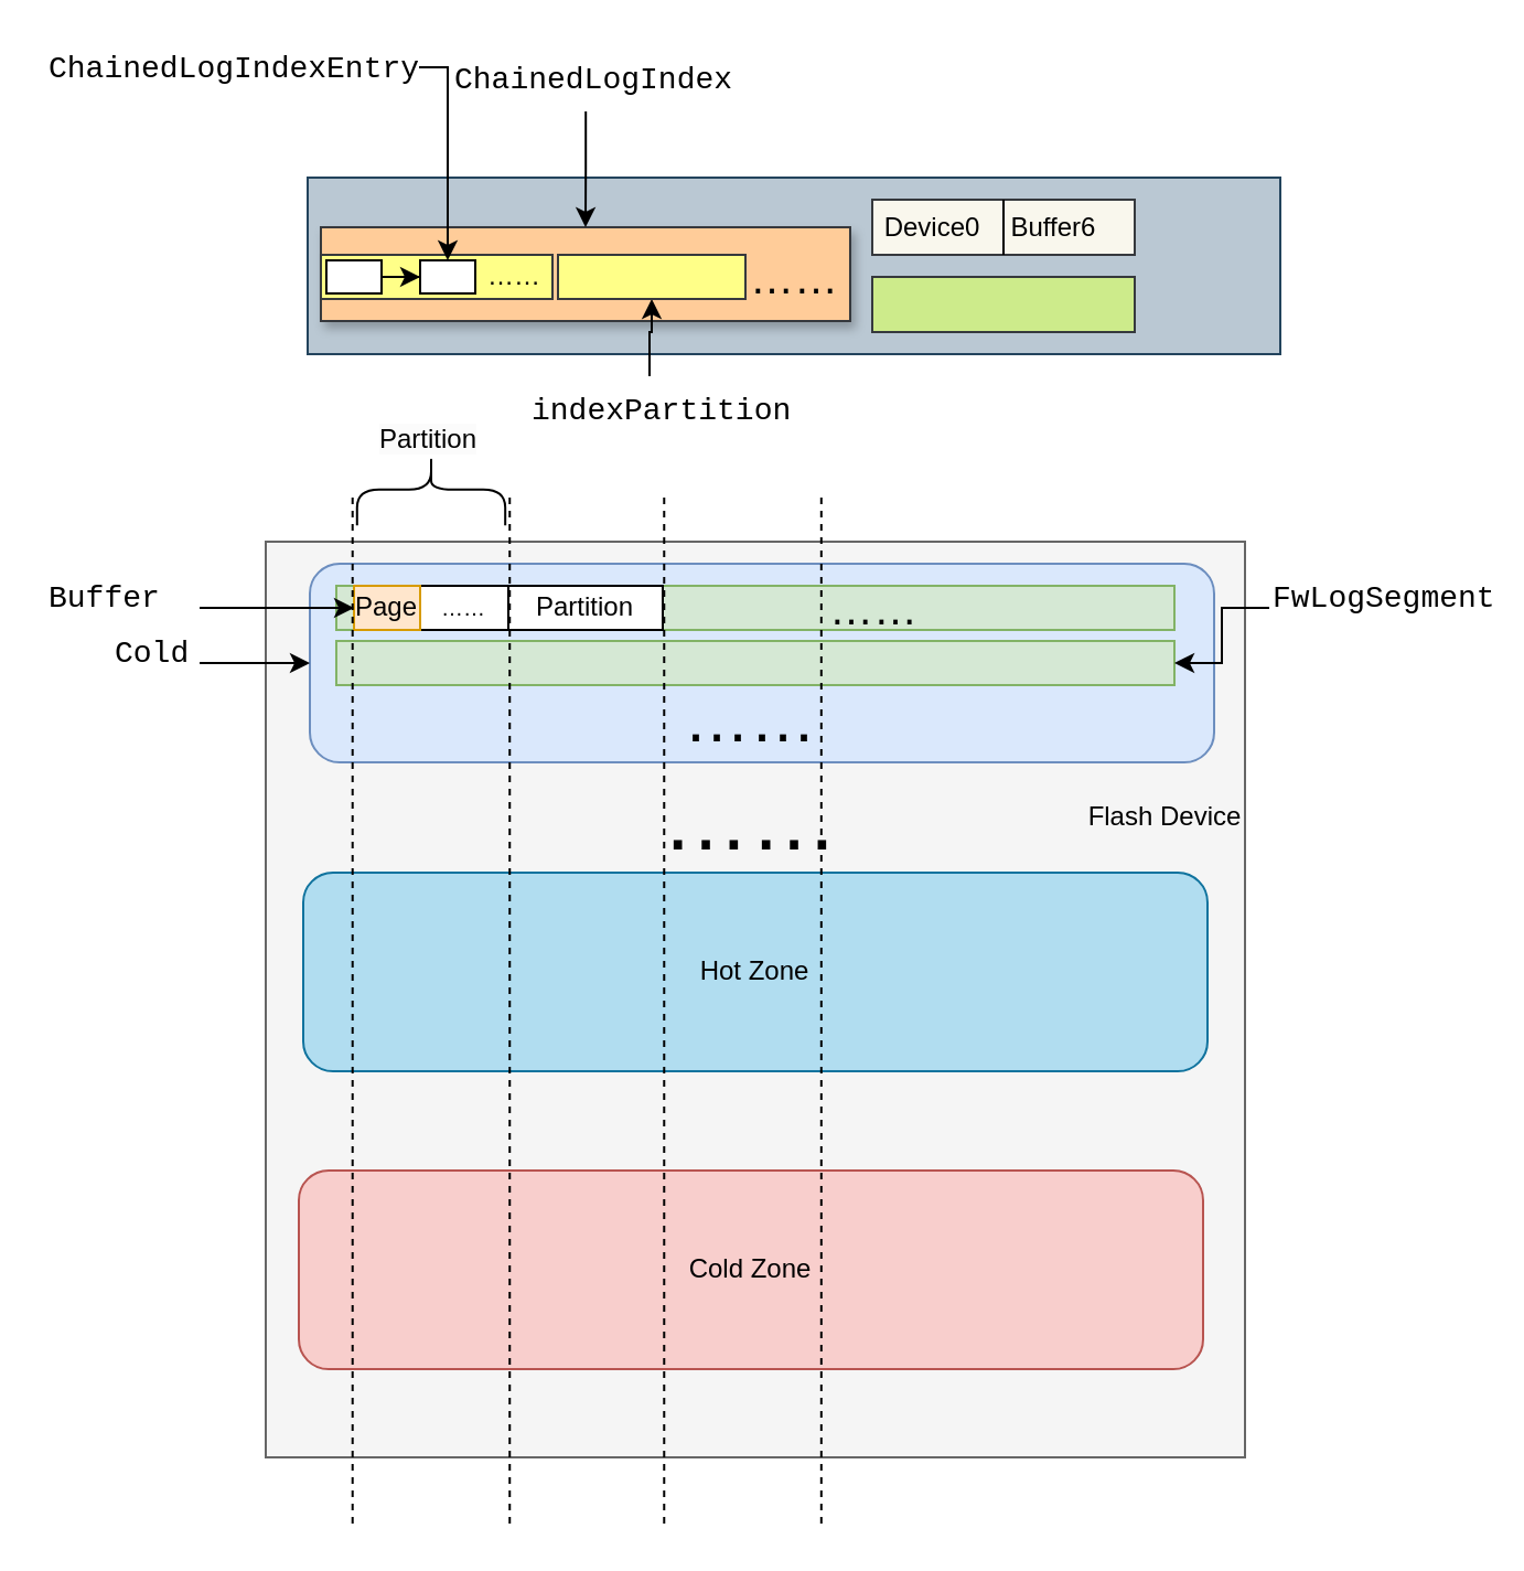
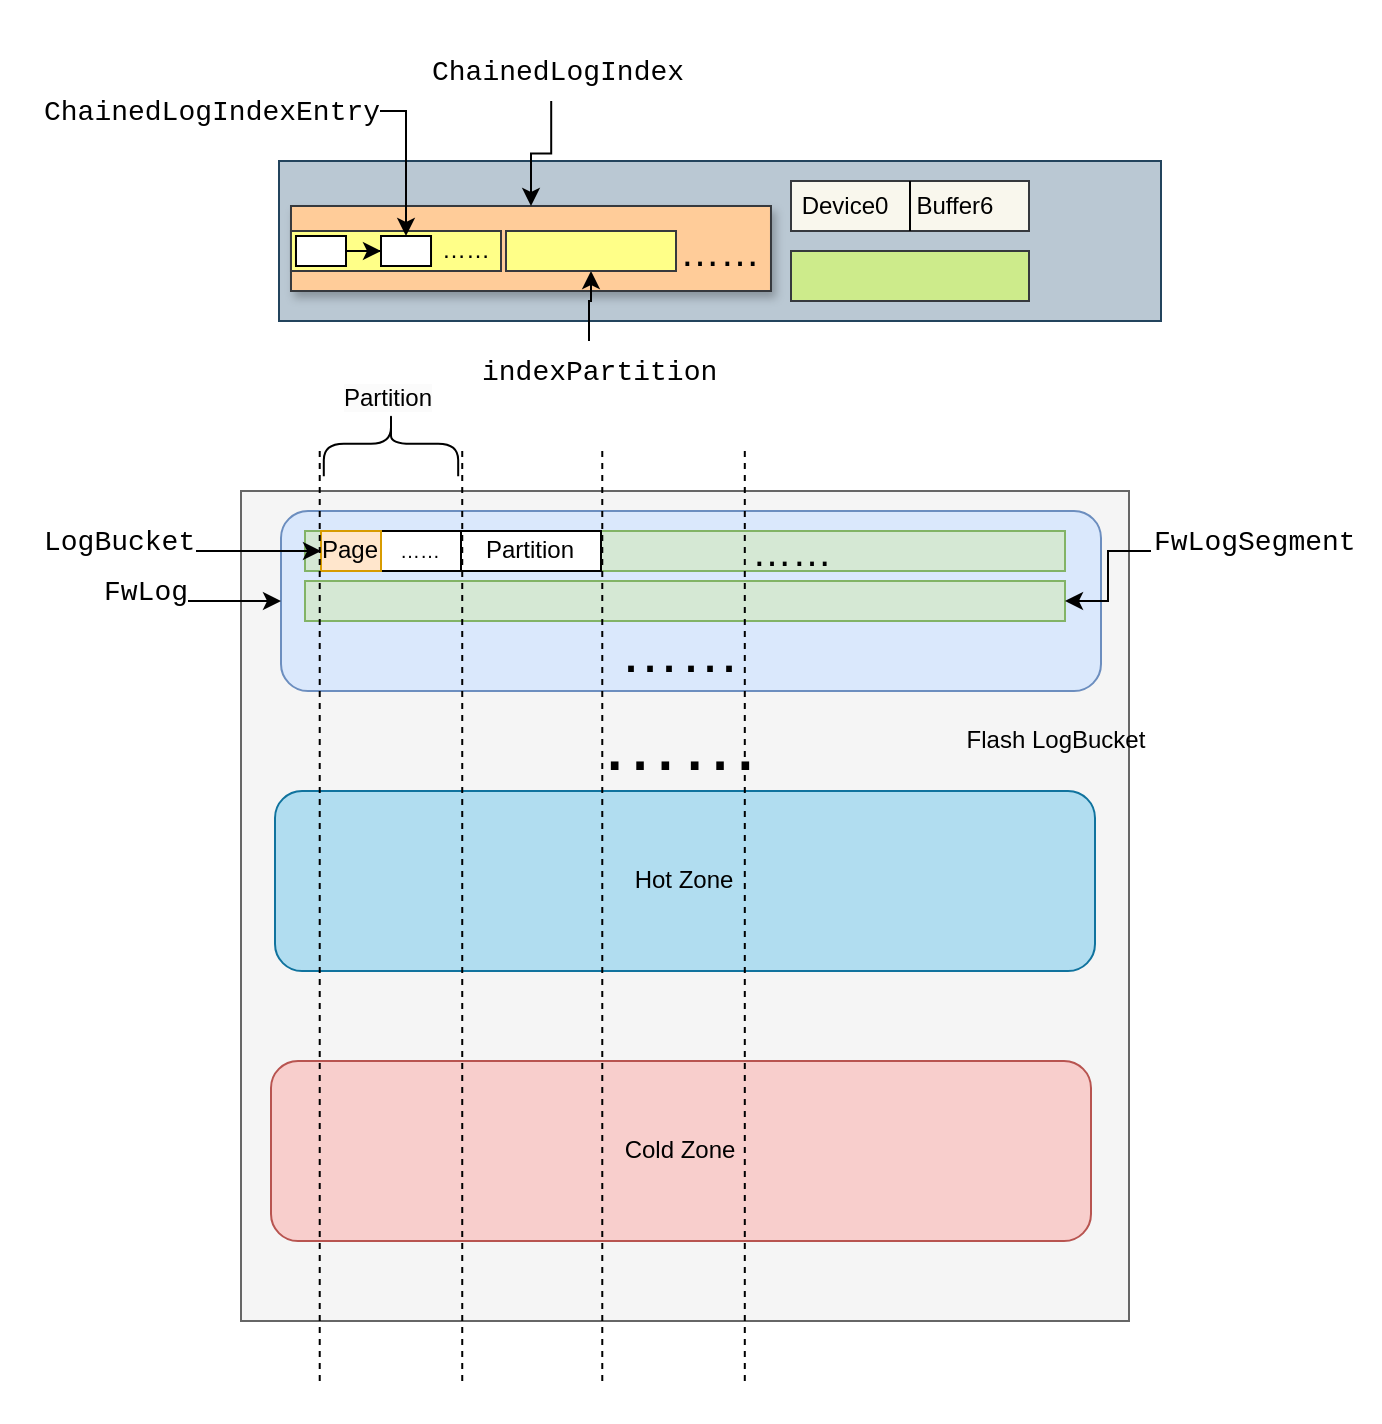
- <mxCell id="33" value="&lt;div style=&quot;font-family: Consolas, &amp;quot;Courier New&amp;quot;, monospace; font-weight: normal; font-size: 14px; line-height: 19px; white-space: pre;&quot;&gt;&lt;div style=&quot;&quot;&gt;&lt;span style=&quot;background-color: rgb(255, 255, 255);&quot;&gt;&lt;font style=&quot;color: rgb(0, 0, 0);&quot;&gt;ChainedLogIndexEntry&lt;/font&gt;&lt;/span&gt;&lt;/div&gt;&lt;/div&gt;" style="text;whiteSpace=wrap;html=1;" parent="1" vertex="1"><mxGeometry x="20" y="15" width="160" height="30" as="geometry" /></mxCell>
+ <mxCell id="33" value="&lt;div style=&quot;font-family: Consolas, &amp;quot;Courier New&amp;quot;, monospace; font-weight: normal; font-size: 14px; line-height: 19px; white-space: pre;&quot;&gt;&lt;div style=&quot;&quot;&gt;&lt;span style=&quot;background-color: rgb(255, 255, 255);&quot;&gt;&lt;font style=&quot;color: rgb(0, 0, 0);&quot;&gt;ChainedLogIndexEntry&lt;/font&gt;&lt;/span&gt;&lt;/div&gt;&lt;/div&gt;" style="text;whiteSpace=wrap;html=1;" parent="1" vertex="1"><mxGeometry x="20" y="40" width="160" height="30" as="geometry" /></mxCell>
- <mxCell id="23" value="&lt;div style=&quot;font-family: Consolas, &amp;quot;Courier New&amp;quot;, monospace; font-weight: normal; font-size: 14px; line-height: 19px; white-space: pre;&quot;&gt;&lt;div style=&quot;&quot;&gt;&lt;span style=&quot;background-color: rgb(255, 255, 255);&quot;&gt;&lt;font style=&quot;color: rgb(0, 0, 0);&quot;&gt;ChainedLogIndex&lt;/font&gt;&lt;/span&gt;&lt;/div&gt;&lt;/div&gt;" style="text;whiteSpace=wrap;html=1;" parent="1" vertex="1"><mxGeometry x="204.37" y="20" width="121.25" height="30" as="geometry" /></mxCell>
+ <mxCell id="23" value="&lt;div style=&quot;font-family: Consolas, &amp;quot;Courier New&amp;quot;, monospace; font-weight: normal; font-size: 14px; line-height: 19px; white-space: pre;&quot;&gt;&lt;div style=&quot;&quot;&gt;&lt;span style=&quot;background-color: rgb(255, 255, 255);&quot;&gt;&lt;font style=&quot;color: rgb(0, 0, 0);&quot;&gt;ChainedLogIndex&lt;/font&gt;&lt;/span&gt;&lt;/div&gt;&lt;/div&gt;" style="text;whiteSpace=wrap;html=1;" parent="1" vertex="1"><mxGeometry x="214.37" y="20" width="121.25" height="30" as="geometry" /></mxCell>
- <mxCell id="45" value="&lt;div style=&quot;font-family: Consolas, &amp;quot;Courier New&amp;quot;, monospace; font-weight: normal; font-size: 14px; line-height: 19px; white-space: pre;&quot;&gt;&lt;div style=&quot;&quot;&gt;&lt;span style=&quot;background-color: rgb(255, 255, 255);&quot;&gt;&lt;font style=&quot;color: rgb(0, 0, 0);&quot;&gt;Buffer&lt;/font&gt;&lt;/span&gt;&lt;/div&gt;&lt;/div&gt;" style="text;whiteSpace=wrap;html=1;" parent="1" vertex="1"><mxGeometry x="20" y="255" width="70" height="40" as="geometry" /></mxCell>
+ <mxCell id="45" value="&lt;div style=&quot;font-family: Consolas, &amp;quot;Courier New&amp;quot;, monospace; font-weight: normal; font-size: 14px; line-height: 19px; white-space: pre;&quot;&gt;&lt;div style=&quot;&quot;&gt;&lt;span style=&quot;background-color: rgb(255, 255, 255);&quot;&gt;&lt;font style=&quot;color: rgb(0, 0, 0);&quot;&gt;LogBucket&lt;/font&gt;&lt;/span&gt;&lt;/div&gt;&lt;/div&gt;" style="text;whiteSpace=wrap;html=1;" parent="1" vertex="1"><mxGeometry x="20" y="255" width="70" height="40" as="geometry" /></mxCell>
- <mxCell id="43" value="&lt;div style=&quot;font-family: Consolas, &amp;quot;Courier New&amp;quot;, monospace; font-weight: normal; font-size: 14px; line-height: 19px; white-space: pre;&quot;&gt;&lt;div style=&quot;&quot;&gt;&lt;span style=&quot;background-color: rgb(255, 255, 255);&quot;&gt;&lt;font style=&quot;color: rgb(0, 0, 0);&quot;&gt;Cold&lt;/font&gt;&lt;/span&gt;&lt;/div&gt;&lt;/div&gt;" style="text;whiteSpace=wrap;html=1;" parent="1" vertex="1"><mxGeometry x="50" y="280" width="40" height="40" as="geometry" /></mxCell>
+ <mxCell id="43" value="&lt;div style=&quot;font-family: Consolas, &amp;quot;Courier New&amp;quot;, monospace; font-weight: normal; font-size: 14px; line-height: 19px; white-space: pre;&quot;&gt;&lt;div style=&quot;&quot;&gt;&lt;span style=&quot;background-color: rgb(255, 255, 255);&quot;&gt;&lt;font style=&quot;color: rgb(0, 0, 0);&quot;&gt;FwLog&lt;/font&gt;&lt;/span&gt;&lt;/div&gt;&lt;/div&gt;" style="text;whiteSpace=wrap;html=1;" parent="1" vertex="1"><mxGeometry x="50" y="280" width="40" height="40" as="geometry" /></mxCell>
- <mxCell id="7" value="Flash Device" style="text;strokeColor=none;align=center;fillColor=none;html=1;verticalAlign=middle;whiteSpace=wrap;rounded=0;" parent="1" vertex="1"><mxGeometry x="470" y="340" width="116" height="60" as="geometry" /></mxCell>
+ <mxCell id="7" value="Flash LogBucket" style="text;strokeColor=none;align=center;fillColor=none;html=1;verticalAlign=middle;whiteSpace=wrap;rounded=0;" parent="1" vertex="1"><mxGeometry x="470" y="340" width="116" height="60" as="geometry" /></mxCell>
